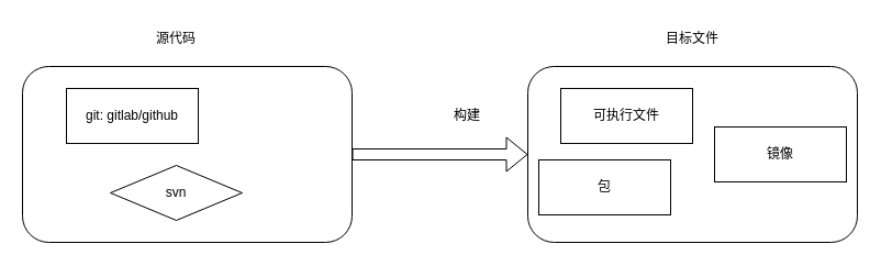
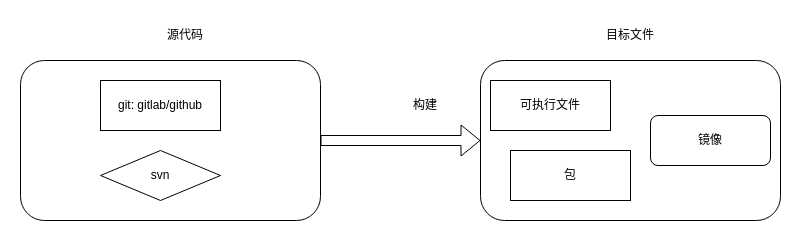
- <mxCell id="4" value="源代码" style="text;html=1;strokeColor=none;fillColor=none;align=center;verticalAlign=middle;whiteSpace=wrap;rounded=0;" vertex="1" parent="1"><mxGeometry x="130" y="20" width="60" height="30" as="geometry" /></mxCell>
+ <mxCell id="4" value="源代码" style="text;html=1;strokeColor=none;fillColor=none;align=center;verticalAlign=middle;whiteSpace=wrap;rounded=0;" vertex="1" parent="1"><mxGeometry x="155" y="20" width="60" height="30" as="geometry" /></mxCell>
- <mxCell id="7" value="git: gitlab/github" style="rounded=0;whiteSpace=wrap;html=1;" vertex="1" parent="1"><mxGeometry x="60" y="80" width="120" height="50" as="geometry" /></mxCell>
+ <mxCell id="7" value="git: gitlab/github" style="rounded=0;whiteSpace=wrap;html=1;" vertex="1" parent="1"><mxGeometry x="100" y="80" width="120" height="50" as="geometry" /></mxCell>
- <mxCell id="11" value="可执行文件" style="rounded=0;whiteSpace=wrap;html=1;" vertex="1" parent="1"><mxGeometry x="510" y="80" width="120" height="50" as="geometry" /></mxCell>
+ <mxCell id="11" value="可执行文件" style="rounded=0;whiteSpace=wrap;html=1;" vertex="1" parent="1"><mxGeometry x="490" y="80" width="120" height="50" as="geometry" /></mxCell>
- <mxCell id="9" value="镜像" style="rounded=0;whiteSpace=wrap;html=1;" vertex="1" parent="1"><mxGeometry x="650" y="115" width="120" height="50" as="geometry" /></mxCell>
+ <mxCell id="9" value="镜像" style="whiteSpace=wrap;html=1;rounded=1;" vertex="1" parent="1"><mxGeometry x="650" y="115" width="120" height="50" as="geometry" /></mxCell>
- <mxCell id="12" value="包" style="rounded=0;whiteSpace=wrap;html=1;" vertex="1" parent="1"><mxGeometry x="490" y="145" width="120" height="50" as="geometry" /></mxCell>
+ <mxCell id="12" value="包" style="rounded=0;whiteSpace=wrap;html=1;" vertex="1" parent="1"><mxGeometry x="510" y="150" width="120" height="50" as="geometry" /></mxCell>
